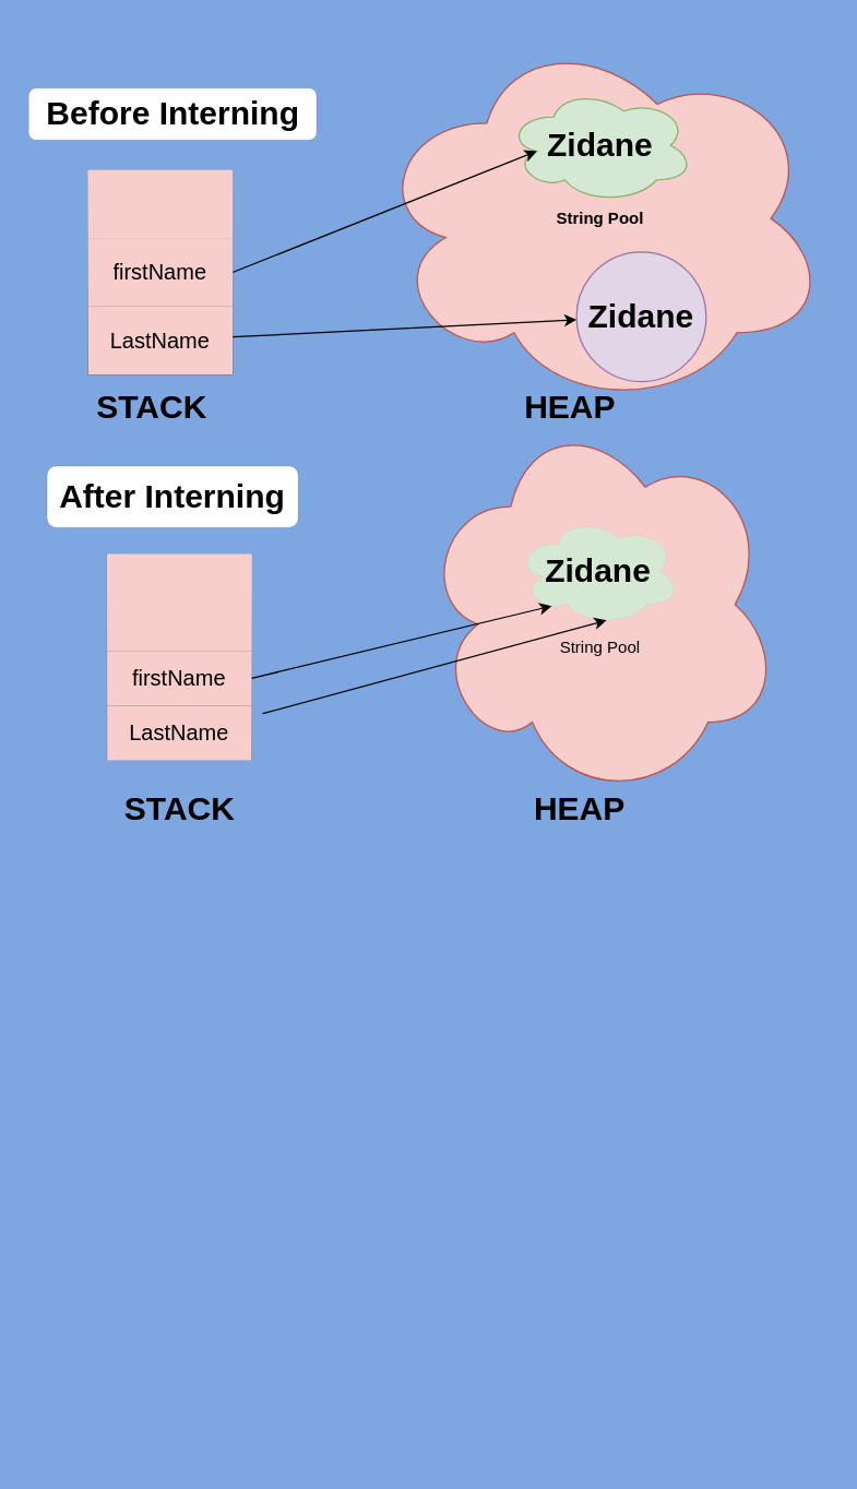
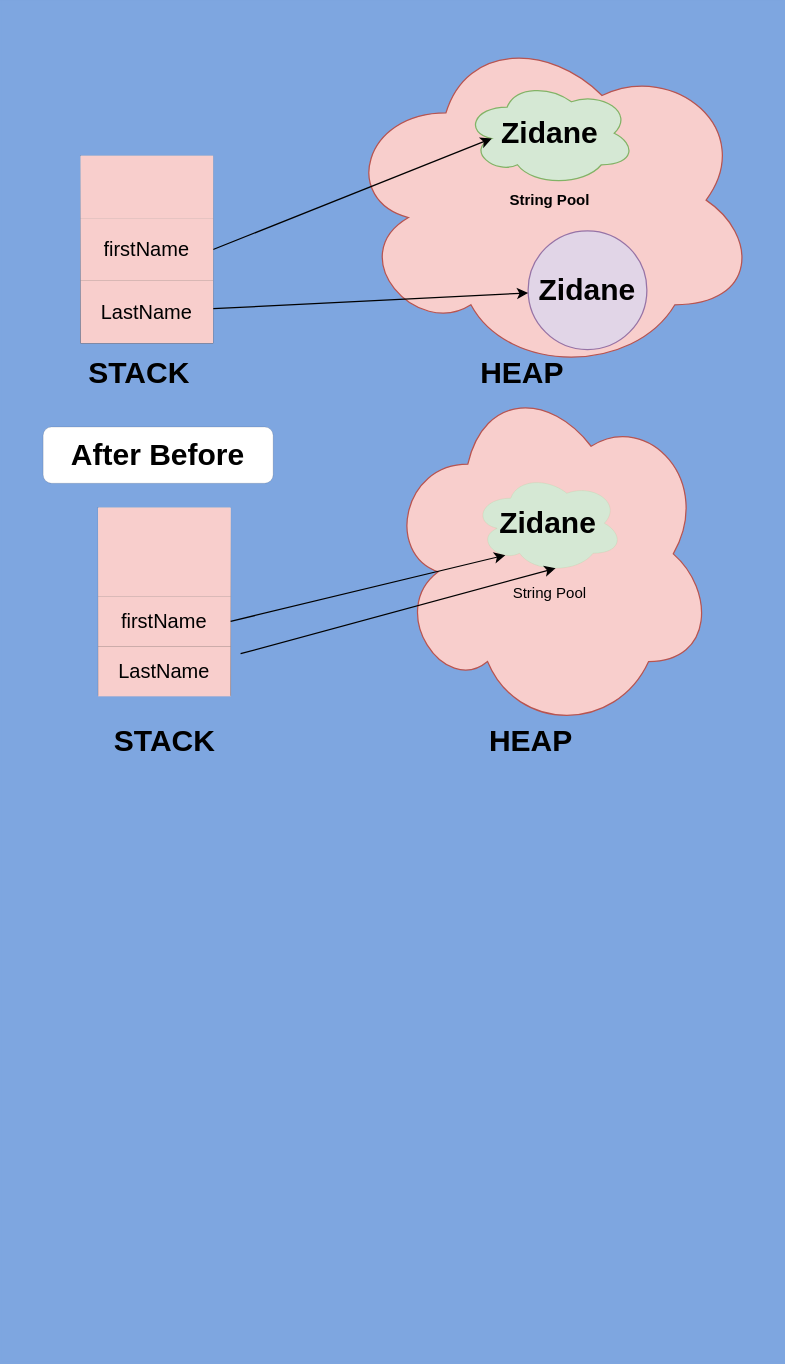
- <mxCell id="17" value="&lt;h1&gt;Before Interning&lt;/h1&gt;" style="rounded=1;whiteSpace=wrap;html=1;shadow=0;sketch=0;strokeWidth=0;" vertex="1" parent="1"><mxGeometry x="20.5" y="64" width="211" height="38" as="geometry" /></mxCell>
- <mxCell id="18" value="&lt;h1&gt;After Interning&lt;/h1&gt;" style="rounded=1;whiteSpace=wrap;html=1;shadow=0;sketch=0;strokeWidth=0;" vertex="1" parent="1"><mxGeometry x="34" y="341" width="184" height="45" as="geometry" /></mxCell>
+ <mxCell id="18" value="&lt;h1&gt;After Before&lt;/h1&gt;" style="rounded=1;whiteSpace=wrap;html=1;shadow=0;sketch=0;strokeWidth=0;" vertex="1" parent="1"><mxGeometry x="34" y="341" width="184" height="45" as="geometry" /></mxCell>
